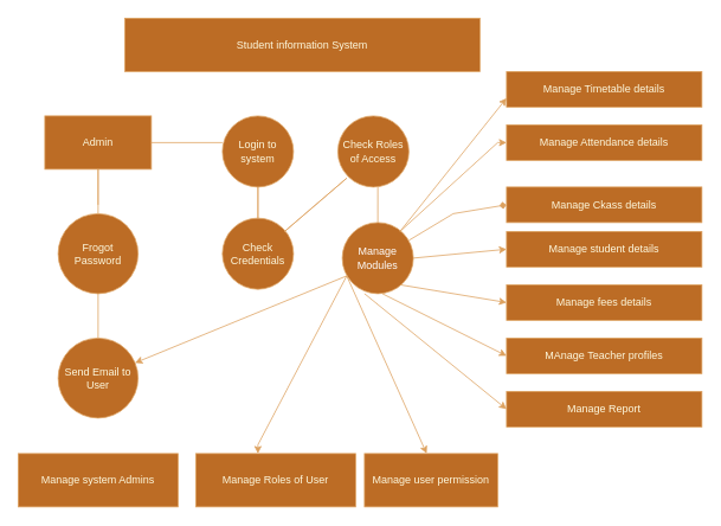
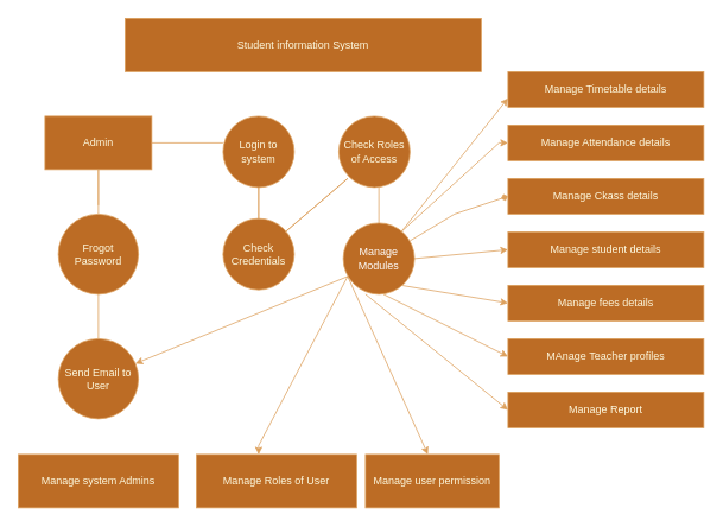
- <mxCell id="13" value="Manage Ckass details" style="rounded=0;whiteSpace=wrap;html=1;strokeColor=#DDA15E;align=center;verticalAlign=middle;fontFamily=Helvetica;fontSize=12;fontColor=#FEFAE0;fillColor=#BC6C25;labelBackgroundColor=none;" vertex="1" parent="1"><mxGeometry x="570" y="210" width="220" height="40" as="geometry" /></mxCell>
+ <mxCell id="13" value="Manage Ckass details" style="rounded=0;whiteSpace=wrap;html=1;strokeColor=#DDA15E;align=center;verticalAlign=middle;fontFamily=Helvetica;fontSize=12;fontColor=#FEFAE0;fillColor=#BC6C25;labelBackgroundColor=none;" vertex="1" parent="1"><mxGeometry x="570" y="200" width="220" height="40" as="geometry" /></mxCell>
